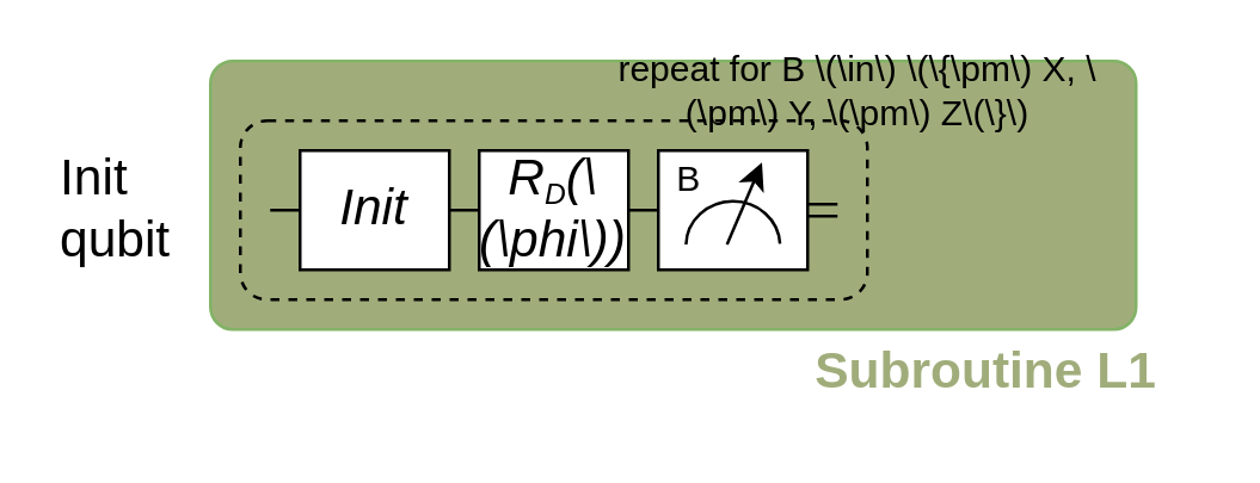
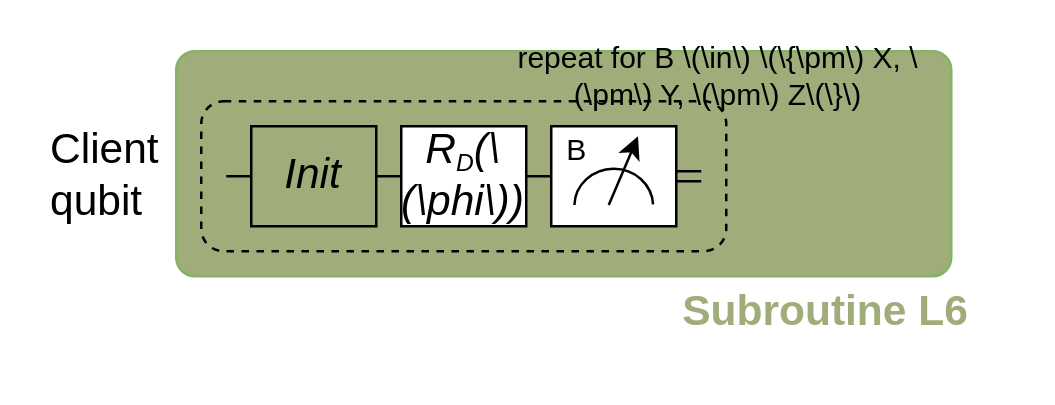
- <mxCell id="14" value="Init qubit" style="text;html=1;strokeColor=none;fillColor=none;align=left;verticalAlign=middle;whiteSpace=wrap;rounded=0;fontFamily=Helvetica;fontSize=17;spacing=0;shadow=0;" parent="1" vertex="1"><mxGeometry x="20" y="60" width="50" height="20" as="geometry" /></mxCell>
+ <mxCell id="14" value="Client qubit" style="text;html=1;strokeColor=none;fillColor=none;align=left;verticalAlign=middle;whiteSpace=wrap;rounded=0;fontFamily=Helvetica;fontSize=17;spacing=0;shadow=0;" parent="1" vertex="1"><mxGeometry x="20" y="60" width="50" height="20" as="geometry" /></mxCell>
- <mxCell id="16" value="&lt;i&gt;Init&lt;/i&gt;" style="rounded=0;whiteSpace=wrap;html=1;strokeWidth=1;fontFamily=Helvetica;fontSize=17;align=center;spacing=0;horizontal=1;shadow=0;" parent="1" vertex="1"><mxGeometry x="100" y="50" width="50" height="40" as="geometry" /></mxCell>
+ <mxCell id="16" value="&lt;i&gt;Init&lt;/i&gt;" style="rounded=0;whiteSpace=wrap;html=1;strokeWidth=1;fontFamily=Helvetica;fontSize=17;align=center;spacing=0;horizontal=1;shadow=0;fillColor=#a0ad7b;" parent="1" vertex="1"><mxGeometry x="100" y="50" width="50" height="40" as="geometry" /></mxCell>
- <mxCell id="17" value="Subroutine L1" style="text;html=1;align=center;verticalAlign=middle;whiteSpace=wrap;rounded=0;fontColor=#A0AD7B;fontStyle=1;fontFamily=Helvetica;fontSize=17;shadow=0;" parent="1" vertex="1"><mxGeometry x="260" y="110" width="140" height="30" as="geometry" /></mxCell>
+ <mxCell id="17" value="Subroutine L6" style="text;html=1;align=center;verticalAlign=middle;whiteSpace=wrap;rounded=0;fontColor=#A0AD7B;fontStyle=1;fontFamily=Helvetica;fontSize=17;shadow=0;" parent="1" vertex="1"><mxGeometry x="260" y="110" width="140" height="30" as="geometry" /></mxCell>
